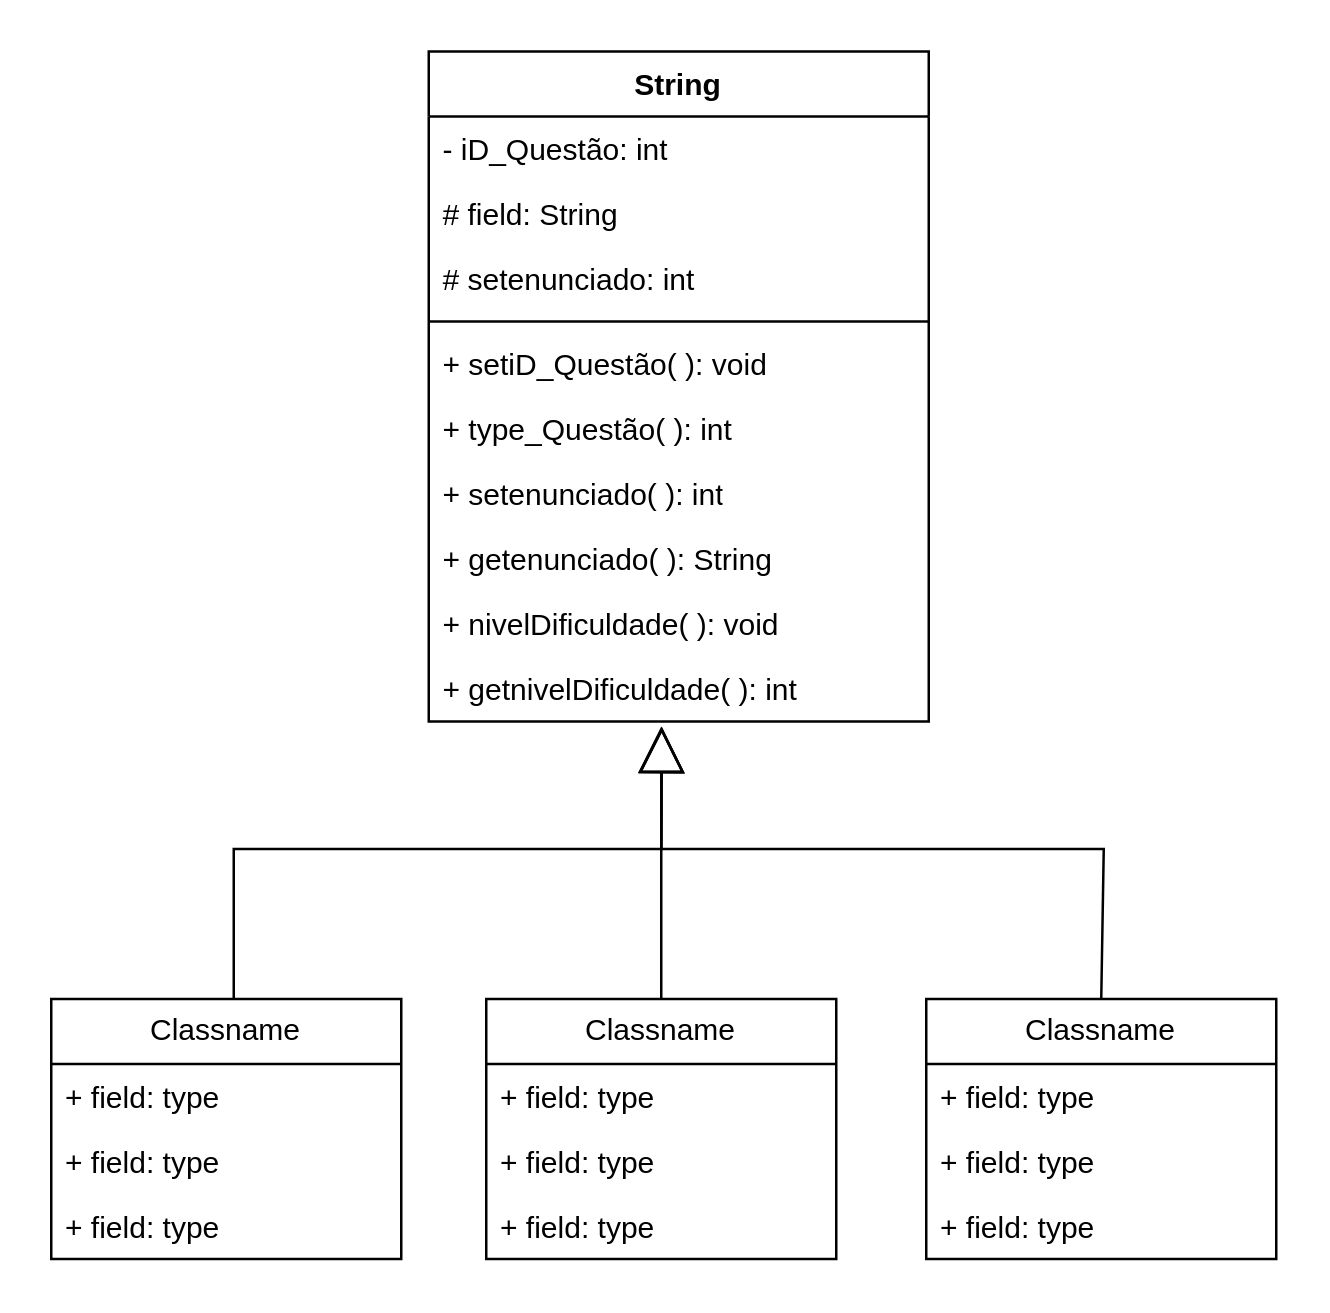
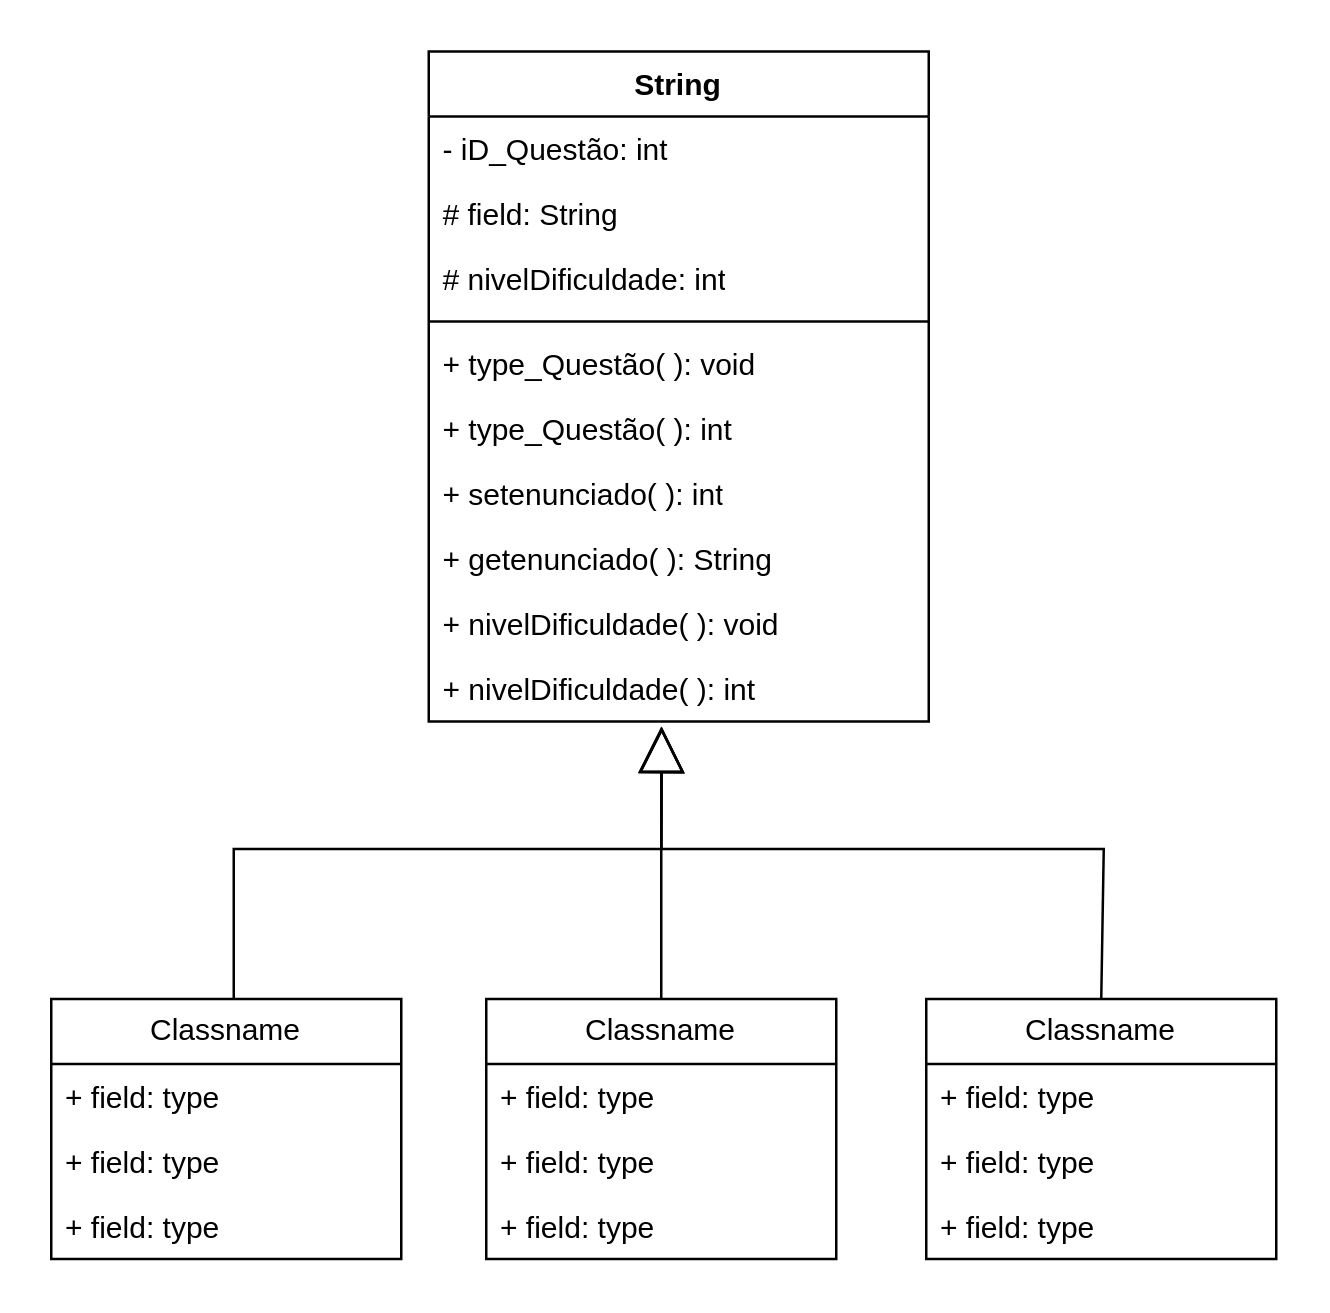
- <mxCell id="5" value="# setenunciado: int" style="text;strokeColor=none;fillColor=none;align=left;verticalAlign=top;spacingLeft=4;spacingRight=4;overflow=hidden;rotatable=0;points=[[0,0.5],[1,0.5]];portConstraint=eastwest;whiteSpace=wrap;html=1;" parent="2" vertex="1"><mxGeometry y="78" width="200" height="26" as="geometry" /></mxCell>
+ <mxCell id="5" value="# nivelDificuldade: int" style="text;strokeColor=none;fillColor=none;align=left;verticalAlign=top;spacingLeft=4;spacingRight=4;overflow=hidden;rotatable=0;points=[[0,0.5],[1,0.5]];portConstraint=eastwest;whiteSpace=wrap;html=1;" parent="2" vertex="1"><mxGeometry y="78" width="200" height="26" as="geometry" /></mxCell>
- <mxCell id="7" value="+ setiD_Questão( ): void" style="text;strokeColor=none;fillColor=none;align=left;verticalAlign=top;spacingLeft=4;spacingRight=4;overflow=hidden;rotatable=0;points=[[0,0.5],[1,0.5]];portConstraint=eastwest;whiteSpace=wrap;html=1;" vertex="1" parent="2"><mxGeometry y="112" width="200" height="26" as="geometry" /></mxCell>
+ <mxCell id="7" value="+ type_Questão( ): void" style="text;strokeColor=none;fillColor=none;align=left;verticalAlign=top;spacingLeft=4;spacingRight=4;overflow=hidden;rotatable=0;points=[[0,0.5],[1,0.5]];portConstraint=eastwest;whiteSpace=wrap;html=1;" vertex="1" parent="2"><mxGeometry y="112" width="200" height="26" as="geometry" /></mxCell>
- <mxCell id="12" value="+ getnivelDificuldade( ): int" style="text;strokeColor=none;fillColor=none;align=left;verticalAlign=top;spacingLeft=4;spacingRight=4;overflow=hidden;rotatable=0;points=[[0,0.5],[1,0.5]];portConstraint=eastwest;whiteSpace=wrap;html=1;" vertex="1" parent="2"><mxGeometry y="242" width="200" height="26" as="geometry" /></mxCell>
+ <mxCell id="12" value="+ nivelDificuldade( ): int" style="text;strokeColor=none;fillColor=none;align=left;verticalAlign=top;spacingLeft=4;spacingRight=4;overflow=hidden;rotatable=0;points=[[0,0.5],[1,0.5]];portConstraint=eastwest;whiteSpace=wrap;html=1;" vertex="1" parent="2"><mxGeometry y="242" width="200" height="26" as="geometry" /></mxCell>
